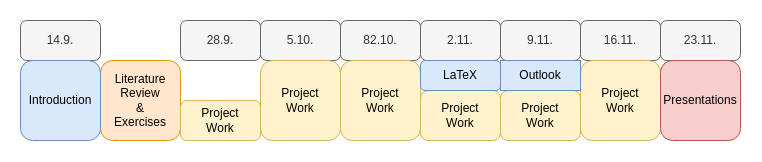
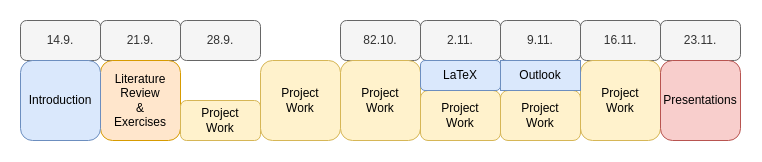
+ <mxCell id="3" value="21.9." style="rounded=1;whiteSpace=wrap;html=1;fillColor=#f5f5f5;fontColor=#333333;strokeColor=#666666;" parent="1" vertex="1"><mxGeometry x="100" y="20" width="80" height="40" as="geometry" /></mxCell>
- <mxCell id="5" value="5.10." style="rounded=1;whiteSpace=wrap;html=1;fillColor=#f5f5f5;fontColor=#333333;strokeColor=#666666;" parent="1" vertex="1"><mxGeometry x="260" y="20" width="80" height="40" as="geometry" /></mxCell>
